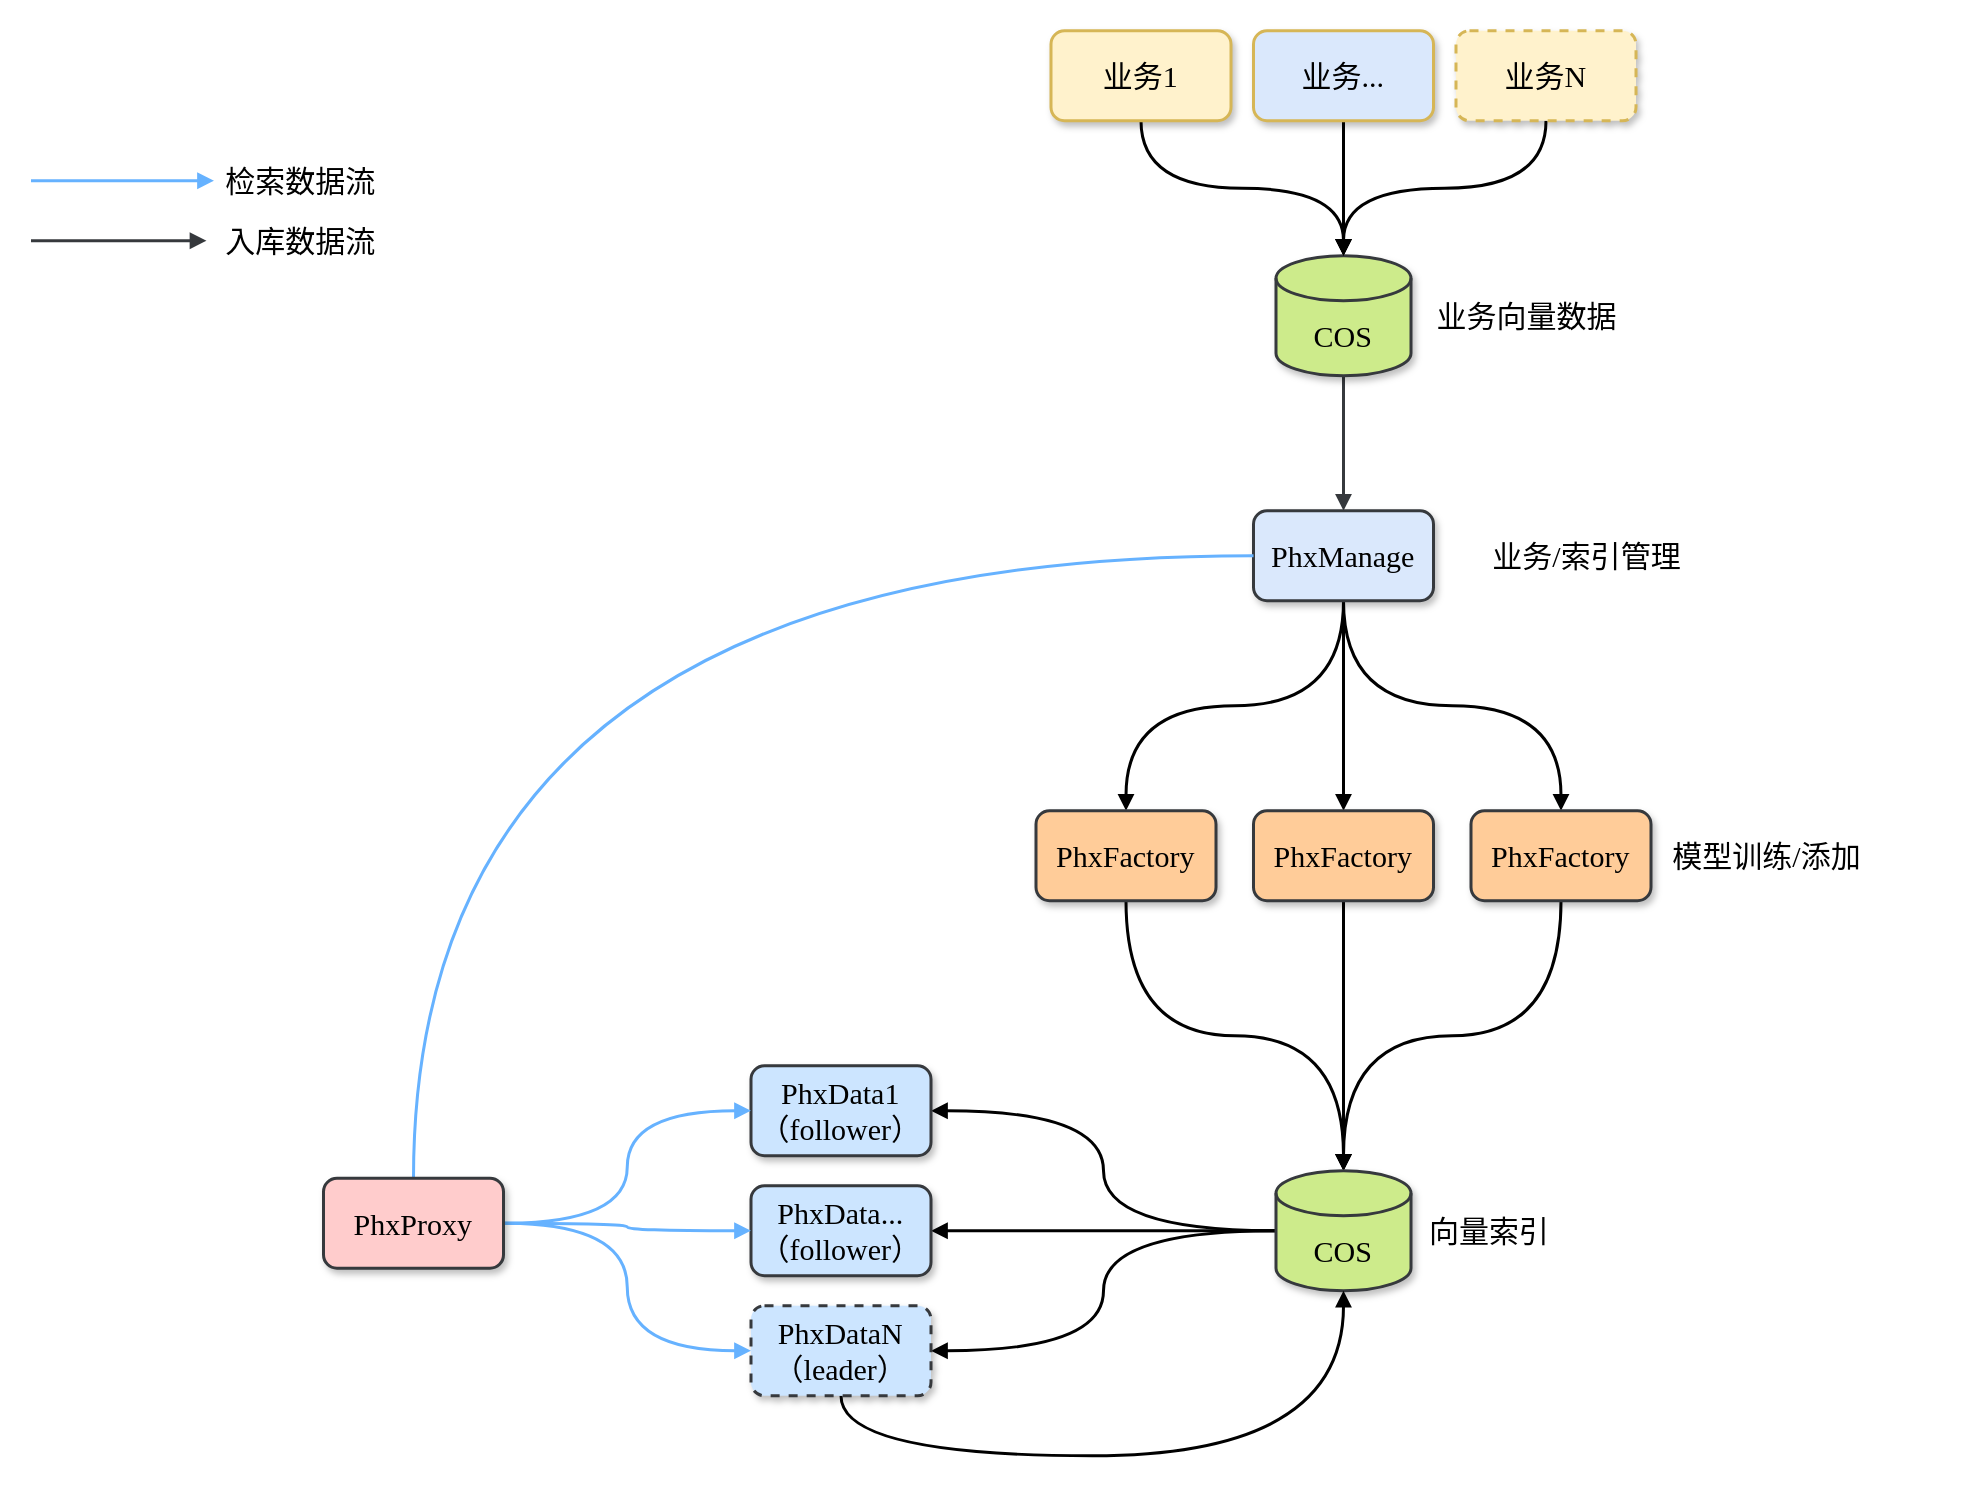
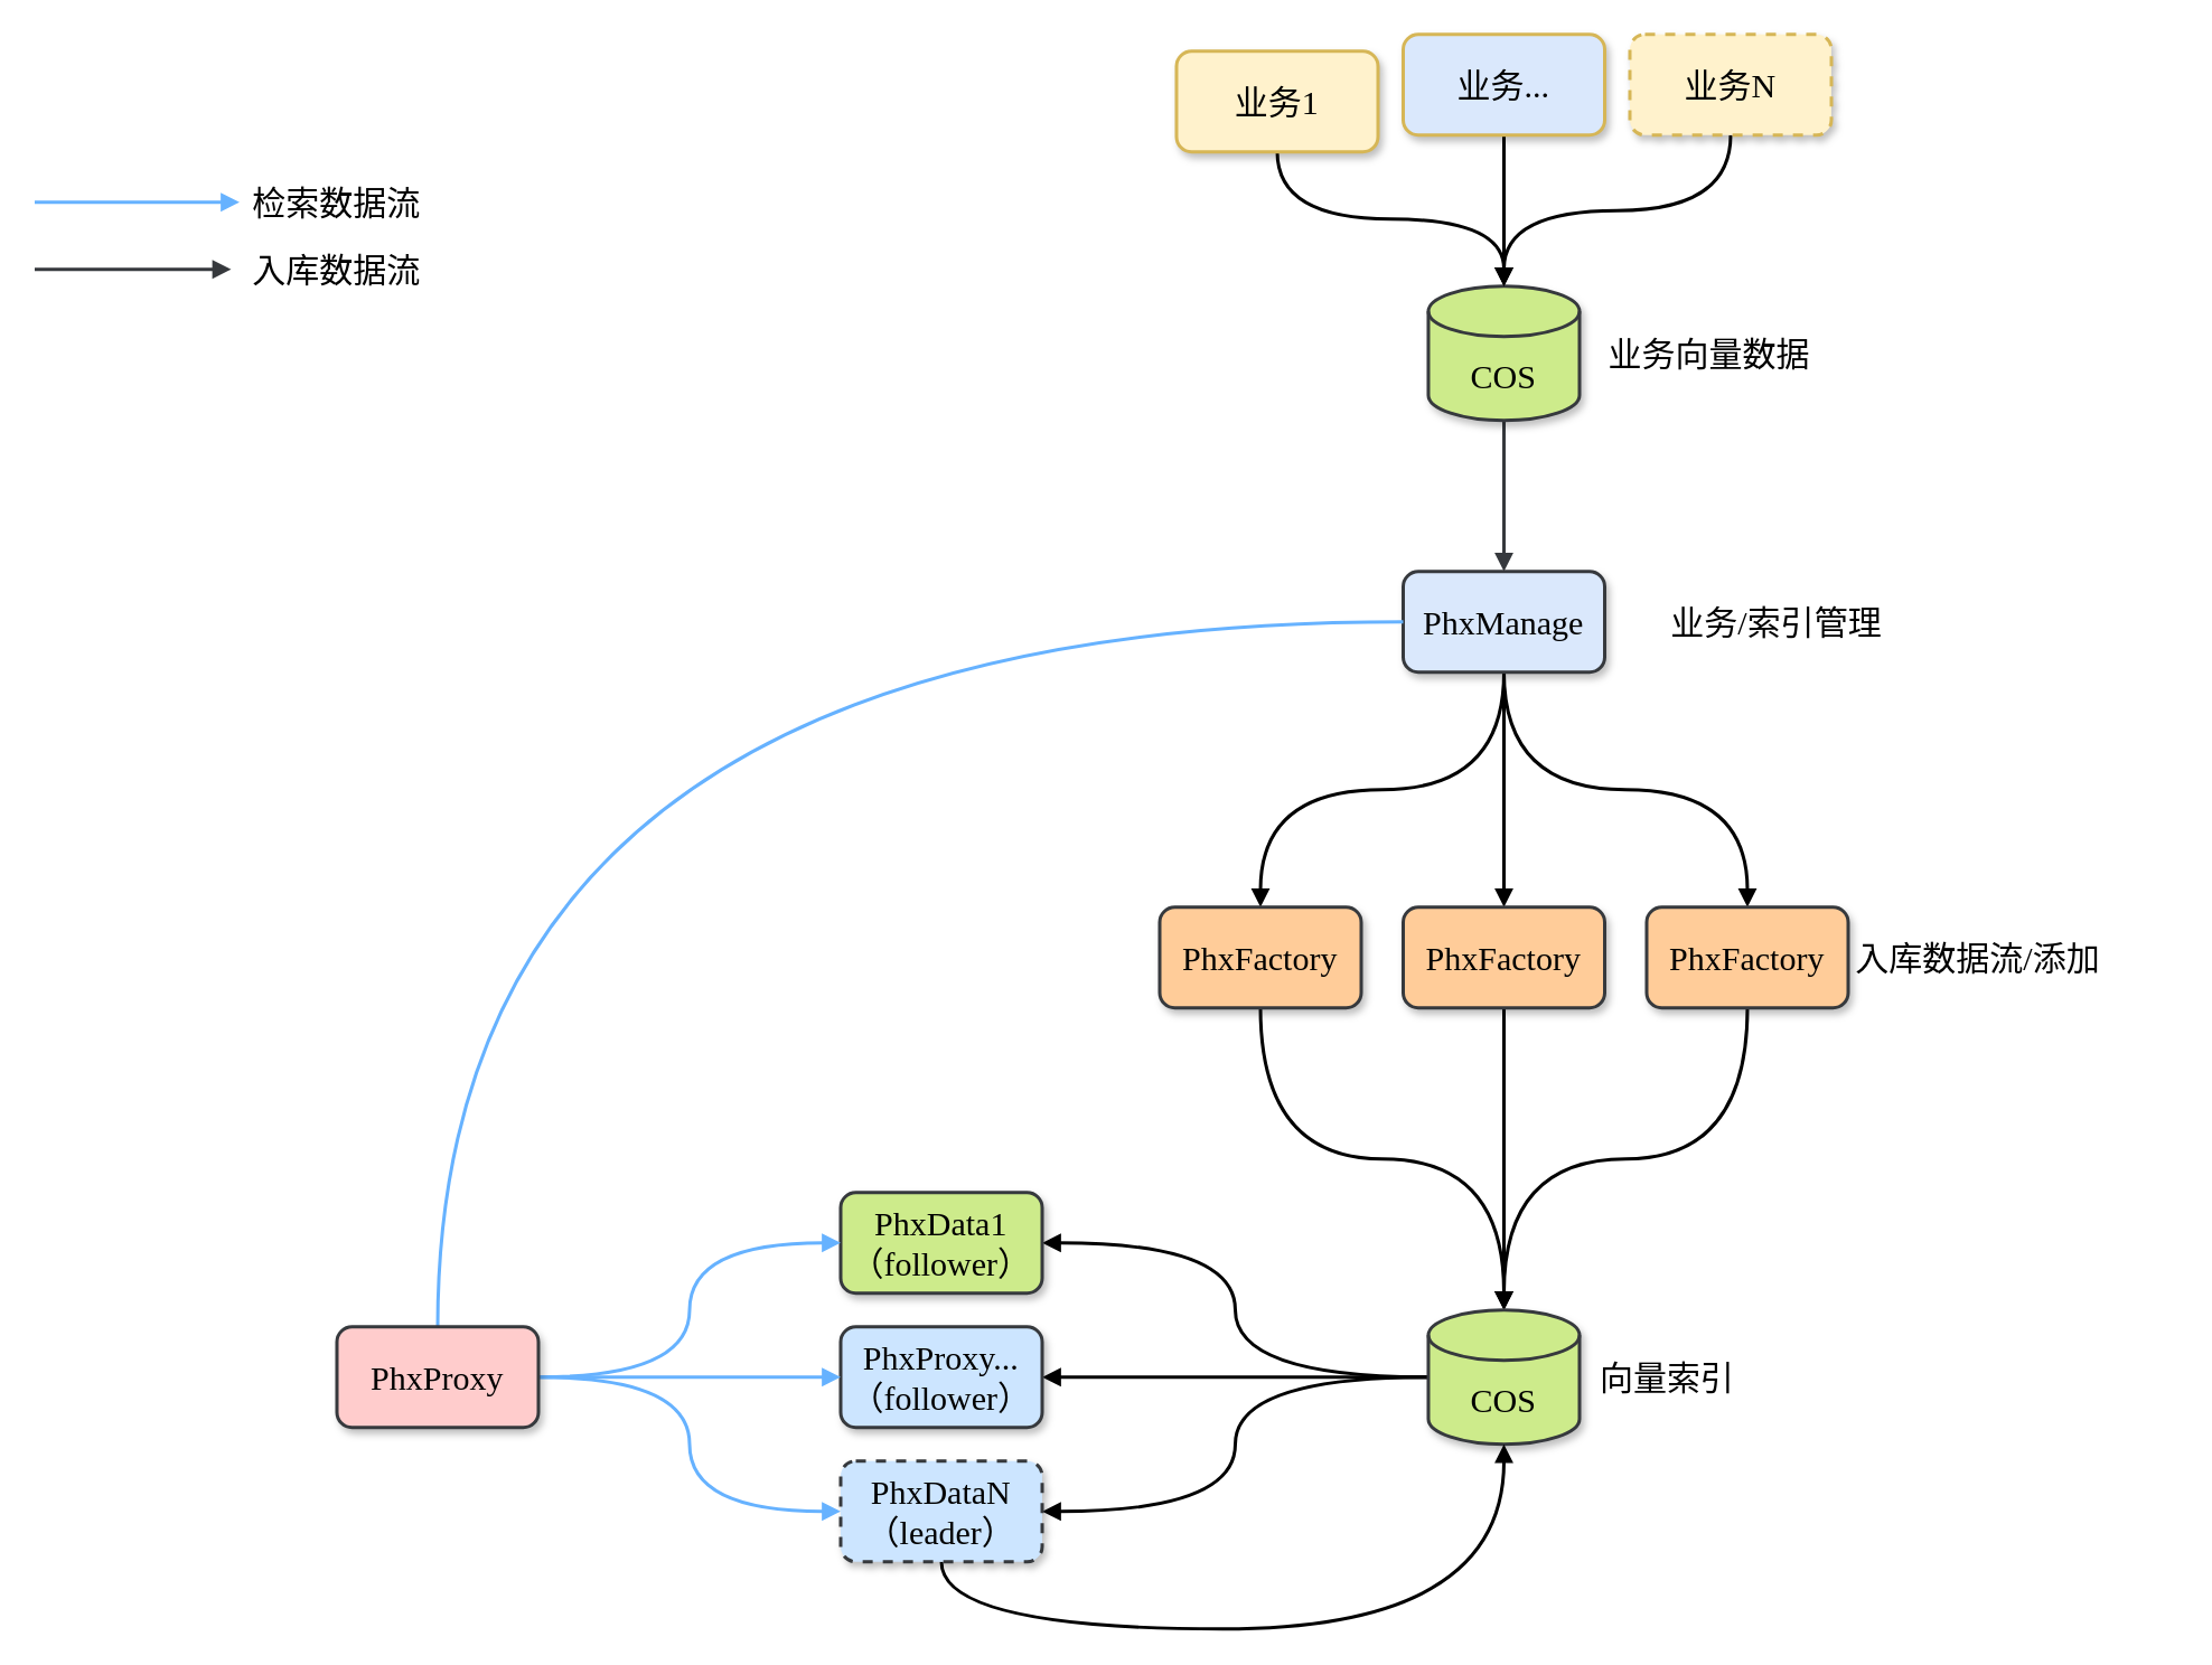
- <mxCell id="38" value="业务1" style="whiteSpace=wrap;html=1;rounded=1;shadow=1;fontFamily=Comic Sans MS;fontSize=20;strokeWidth=2;glass=0;fillColor=#fff2cc;strokeColor=#d6b656;" vertex="1" parent="1"><mxGeometry x="700" y="20" width="120" height="60" as="geometry" /></mxCell>
+ <mxCell id="38" value="业务1" style="whiteSpace=wrap;html=1;rounded=1;shadow=1;fontFamily=Comic Sans MS;fontSize=20;strokeWidth=2;glass=0;fillColor=#fff2cc;strokeColor=#d6b656;" vertex="1" parent="1"><mxGeometry x="700" y="30" width="120" height="60" as="geometry" /></mxCell>
- <mxCell id="21" value="模型训练/添加" style="text;html=1;strokeColor=none;fillColor=none;align=center;verticalAlign=middle;whiteSpace=wrap;rounded=0;shadow=1;glass=0;fontFamily=Comic Sans MS;fontSize=20;" vertex="1" parent="1"><mxGeometry x="1060" y="560" width="235" height="20" as="geometry" /></mxCell>
+ <mxCell id="21" value="入库数据流/添加" style="text;html=1;strokeColor=none;fillColor=none;align=center;verticalAlign=middle;whiteSpace=wrap;rounded=0;shadow=1;glass=0;fontFamily=Comic Sans MS;fontSize=20;" vertex="1" parent="1"><mxGeometry x="1060" y="560" width="235" height="20" as="geometry" /></mxCell>
- <mxCell id="22" value="PhxData1&lt;br&gt;（follower）" style="whiteSpace=wrap;html=1;rounded=1;shadow=1;fontFamily=Comic Sans MS;fontSize=20;strokeWidth=2;glass=0;fillColor=#cce5ff;strokeColor=#36393d;" vertex="1" parent="1"><mxGeometry x="500" y="710" width="120" height="60" as="geometry" /></mxCell>
+ <mxCell id="22" value="PhxData1&lt;br&gt;（follower）" style="whiteSpace=wrap;html=1;rounded=1;shadow=1;fontFamily=Comic Sans MS;fontSize=20;strokeWidth=2;glass=0;fillColor=#cdeb8b;strokeColor=#36393d;" vertex="1" parent="1"><mxGeometry x="500" y="710" width="120" height="60" as="geometry" /></mxCell>
- <mxCell id="30" value="PhxProxy" style="whiteSpace=wrap;html=1;rounded=1;shadow=1;fontFamily=Comic Sans MS;fontSize=20;strokeWidth=2;glass=0;fillColor=#ffcccc;strokeColor=#36393d;" vertex="1" parent="1"><mxGeometry x="215" y="785" width="120" height="60" as="geometry" /></mxCell>
+ <mxCell id="30" value="PhxProxy" style="whiteSpace=wrap;html=1;rounded=1;shadow=1;fontFamily=Comic Sans MS;fontSize=20;strokeWidth=2;glass=0;fillColor=#ffcccc;strokeColor=#36393d;" vertex="1" parent="1"><mxGeometry x="200" y="790" width="120" height="60" as="geometry" /></mxCell>
- <mxCell id="23" value="PhxData...&lt;br&gt;（follower）" style="whiteSpace=wrap;html=1;rounded=1;shadow=1;fontFamily=Comic Sans MS;fontSize=20;strokeWidth=2;glass=0;fillColor=#cce5ff;strokeColor=#36393d;" vertex="1" parent="1"><mxGeometry x="500" y="790" width="120" height="60" as="geometry" /></mxCell>
+ <mxCell id="23" value="PhxProxy...&lt;br&gt;（follower）" style="whiteSpace=wrap;html=1;rounded=1;shadow=1;fontFamily=Comic Sans MS;fontSize=20;strokeWidth=2;glass=0;fillColor=#cce5ff;strokeColor=#36393d;" vertex="1" parent="1"><mxGeometry x="500" y="790" width="120" height="60" as="geometry" /></mxCell>
